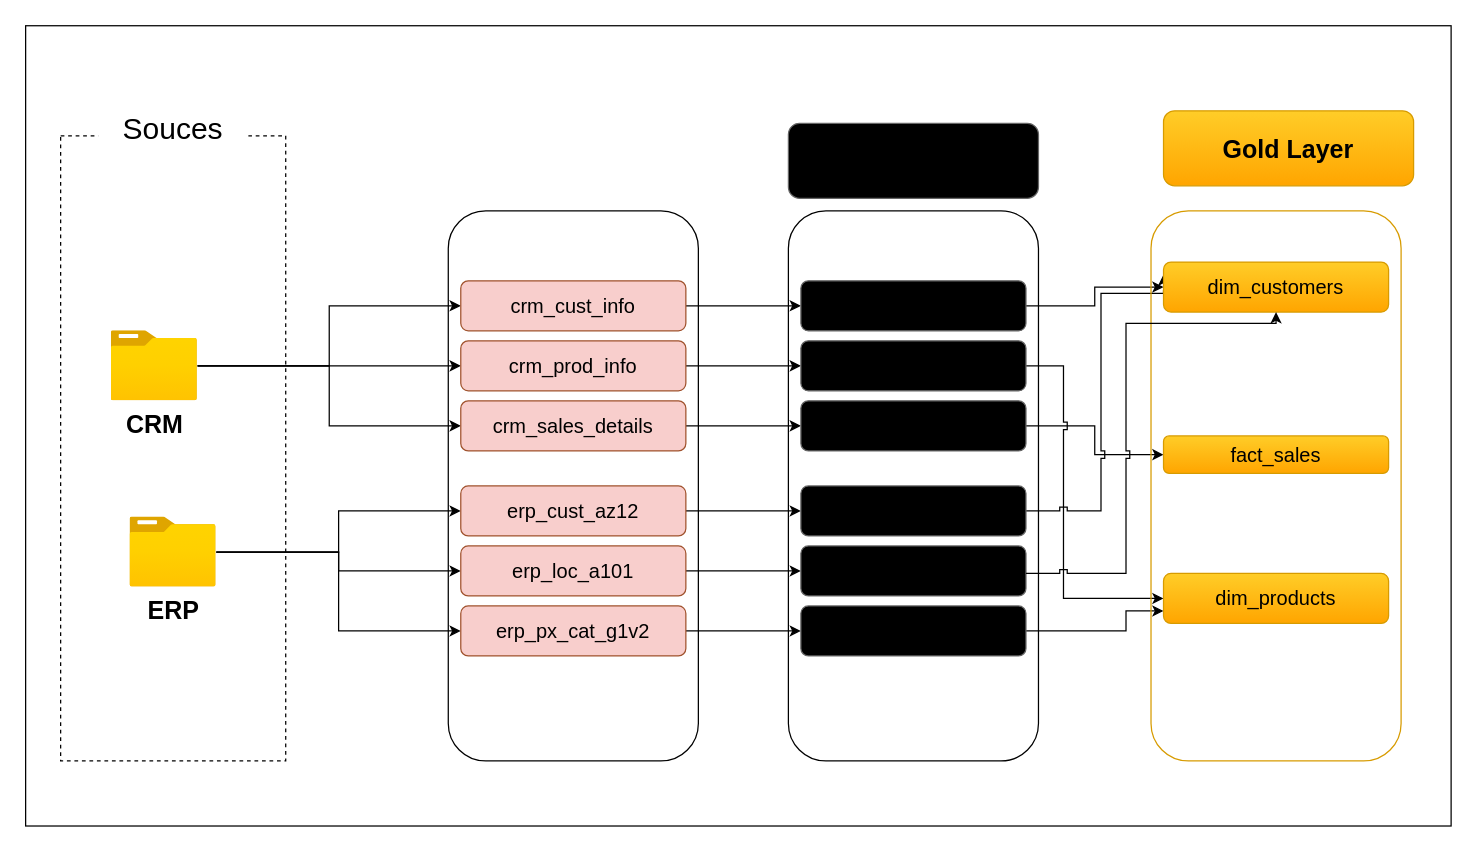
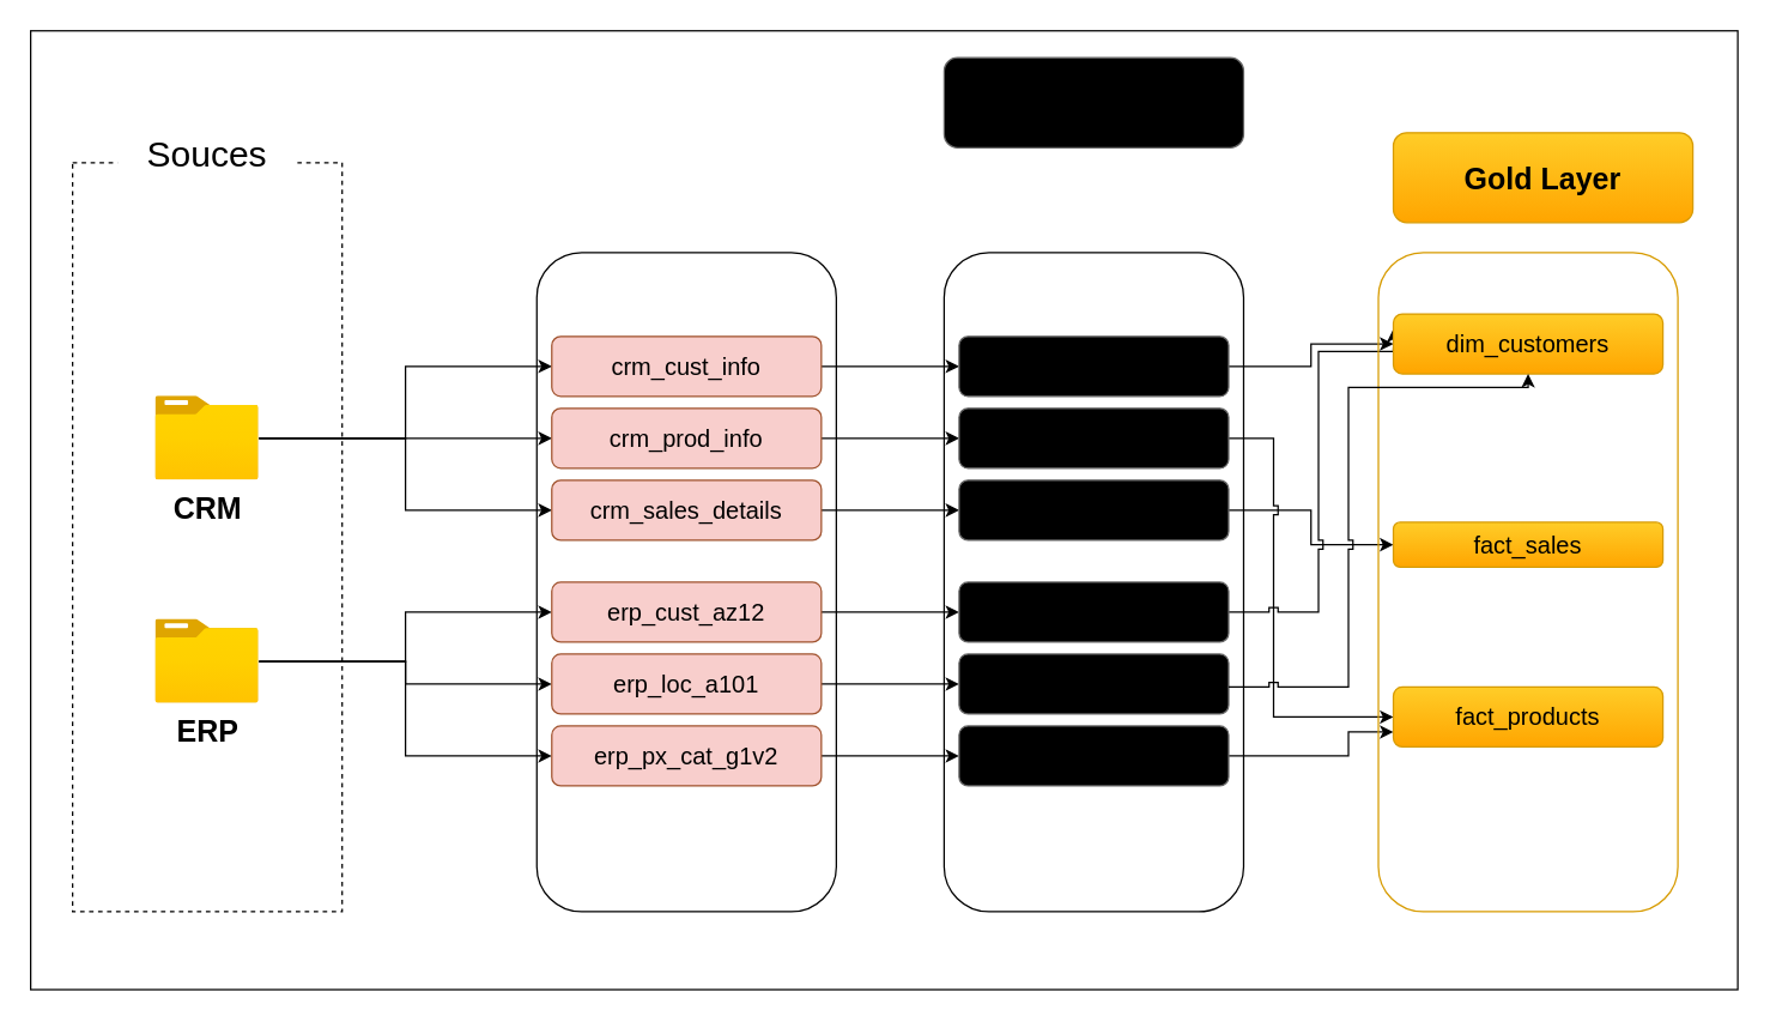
- <mxCell id="27" value="&lt;span style=&quot;font-size: 20px;&quot;&gt;&lt;b&gt;Silver Layer&lt;/b&gt;&lt;/span&gt;" style="rounded=1;whiteSpace=wrap;html=1;fillColor=light-dark(#B3B3B3,#B3B3B3);fillStyle=auto;strokeColor=#666666;gradientColor=#b3b3b3;" vertex="1" parent="1"><mxGeometry x="630" y="98" width="200" height="60" as="geometry" /></mxCell>
+ <mxCell id="27" value="&lt;span style=&quot;font-size: 20px;&quot;&gt;&lt;b&gt;Silver Layer&lt;/b&gt;&lt;/span&gt;" style="rounded=1;whiteSpace=wrap;html=1;fillColor=light-dark(#B3B3B3,#B3B3B3);fillStyle=auto;strokeColor=#666666;gradientColor=#b3b3b3;" vertex="1" parent="1"><mxGeometry x="630" y="38" width="200" height="60" as="geometry" /></mxCell>
- <mxCell id="7" value="&lt;span style=&quot;font-size: 20px;&quot;&gt;&lt;b&gt;CRM&lt;/b&gt;&lt;/span&gt;" style="image;aspect=fixed;html=1;points=[];align=center;fontSize=12;image=img/lib/azure2/general/Folder_Blank.svg;" vertex="1" parent="1"><mxGeometry x="88.5" y="264" width="69" height="56.0" as="geometry" /></mxCell>
+ <mxCell id="7" value="&lt;span style=&quot;font-size: 20px;&quot;&gt;&lt;b&gt;CRM&lt;/b&gt;&lt;/span&gt;" style="image;aspect=fixed;html=1;points=[];align=center;fontSize=12;image=img/lib/azure2/general/Folder_Blank.svg;" vertex="1" parent="1"><mxGeometry x="103.5" y="264" width="69" height="56.0" as="geometry" /></mxCell>
- <mxCell id="42" value="&lt;span style=&quot;font-size: 16px;&quot;&gt;dim_products&lt;/span&gt;" style="rounded=1;whiteSpace=wrap;html=1;fillColor=#ffcd28;fillStyle=auto;strokeColor=#d79b00;gradientColor=#ffa500;" vertex="1" parent="1"><mxGeometry x="930" y="458" width="180" height="40" as="geometry" /></mxCell>
+ <mxCell id="42" value="&lt;span style=&quot;font-size: 16px;&quot;&gt;fact_products&lt;/span&gt;" style="rounded=1;whiteSpace=wrap;html=1;fillColor=#ffcd28;fillStyle=auto;strokeColor=#d79b00;gradientColor=#ffa500;" vertex="1" parent="1"><mxGeometry x="930" y="458" width="180" height="40" as="geometry" /></mxCell>
